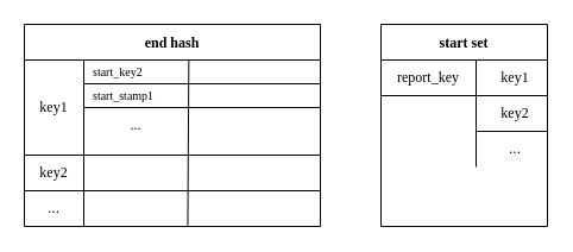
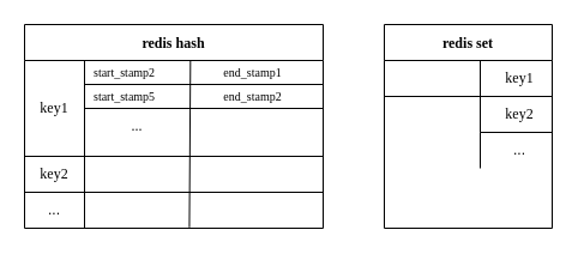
- <mxCell id="4" value="end hash" style="shape=table;startSize=30;container=1;collapsible=0;childLayout=tableLayout;fixedRows=1;rowLines=0;fontStyle=1;align=center;pointerEvents=1;fontFamily=Lucida Console;" vertex="1" parent="3"><mxGeometry width="249" height="170" as="geometry" /></mxCell>
+ <mxCell id="4" value="redis hash" style="shape=table;startSize=30;container=1;collapsible=0;childLayout=tableLayout;fixedRows=1;rowLines=0;fontStyle=1;align=center;pointerEvents=1;fontFamily=Lucida Console;" vertex="1" parent="3"><mxGeometry width="249" height="170" as="geometry" /></mxCell>
- <mxCell id="23" value="start set" style="shape=table;startSize=30;container=1;collapsible=0;childLayout=tableLayout;fixedRows=1;rowLines=0;fontStyle=1;align=center;pointerEvents=1;fontFamily=Lucida Console;" vertex="1" parent="1"><mxGeometry x="320" y="20" width="140" height="170" as="geometry" /></mxCell>
+ <mxCell id="23" value="redis set" style="shape=table;startSize=30;container=1;collapsible=0;childLayout=tableLayout;fixedRows=1;rowLines=0;fontStyle=1;align=center;pointerEvents=1;fontFamily=Lucida Console;" vertex="1" parent="1"><mxGeometry x="320" y="20" width="140" height="170" as="geometry" /></mxCell>
- <mxCell id="15" value="&lt;font style=&quot;font-size: 10px&quot; face=&quot;Lucida Console&quot;&gt;start_key2&lt;/font&gt;" style="shape=partialRectangle;html=1;whiteSpace=wrap;connectable=0;fillColor=none;top=0;left=0;bottom=0;right=0;align=left;spacingLeft=6;overflow=hidden;pointerEvents=1;" vertex="1" parent="3"><mxGeometry x="50" y="30" width="199" height="20" as="geometry"><mxRectangle width="131" height="30" as="alternateBounds" /></mxGeometry></mxCell>
+ <mxCell id="15" value="&lt;font style=&quot;font-size: 10px&quot; face=&quot;Lucida Console&quot;&gt;start_stamp2&lt;/font&gt;" style="shape=partialRectangle;html=1;whiteSpace=wrap;connectable=0;fillColor=none;top=0;left=0;bottom=0;right=0;align=left;spacingLeft=6;overflow=hidden;pointerEvents=1;" vertex="1" parent="3"><mxGeometry x="50" y="30" width="199" height="20" as="geometry"><mxRectangle width="131" height="30" as="alternateBounds" /></mxGeometry></mxCell>
+ <mxCell id="20" value="&lt;font style=&quot;font-size: 10px&quot; face=&quot;Lucida Console&quot;&gt;end_stamp1&lt;/font&gt;" style="text;html=1;align=center;verticalAlign=middle;resizable=0;points=[];autosize=1;strokeColor=none;fillColor=none;fontFamily=Comic Sans MS;" vertex="1" parent="3"><mxGeometry x="149.997" y="30" width="80" height="20" as="geometry" /></mxCell>
- <mxCell id="25" value="&lt;font face=&quot;Lucida Console&quot;&gt;report_key&lt;/font&gt;" style="shape=partialRectangle;html=1;whiteSpace=wrap;connectable=0;fillColor=none;top=0;left=0;bottom=0;right=0;overflow=hidden;pointerEvents=1;" vertex="1" parent="24"><mxGeometry width="80" height="30" as="geometry"><mxRectangle width="80" height="30" as="alternateBounds" /></mxGeometry></mxCell>
- <mxCell id="16" value="&lt;font style=&quot;font-size: 10px&quot; face=&quot;Lucida Console&quot;&gt;start_stamp1&lt;/font&gt;" style="shape=partialRectangle;html=1;whiteSpace=wrap;connectable=0;fillColor=none;top=0;left=0;bottom=0;right=0;align=left;spacingLeft=6;overflow=hidden;pointerEvents=1;" vertex="1" parent="3"><mxGeometry x="50" y="50" width="199" height="20" as="geometry"><mxRectangle width="131" height="30" as="alternateBounds" /></mxGeometry></mxCell>
+ <mxCell id="16" value="&lt;font style=&quot;font-size: 10px&quot; face=&quot;Lucida Console&quot;&gt;start_stamp5&lt;/font&gt;" style="shape=partialRectangle;html=1;whiteSpace=wrap;connectable=0;fillColor=none;top=0;left=0;bottom=0;right=0;align=left;spacingLeft=6;overflow=hidden;pointerEvents=1;" vertex="1" parent="3"><mxGeometry x="50" y="50" width="199" height="20" as="geometry"><mxRectangle width="131" height="30" as="alternateBounds" /></mxGeometry></mxCell>
+ <mxCell id="19" value="&lt;font style=&quot;font-size: 10px&quot; face=&quot;Lucida Console&quot;&gt;end_stamp2&lt;/font&gt;" style="text;html=1;align=center;verticalAlign=middle;resizable=0;points=[];autosize=1;strokeColor=none;fillColor=none;fontFamily=Comic Sans MS;" vertex="1" parent="3"><mxGeometry x="149.997" y="50" width="80" height="20" as="geometry" /></mxCell>
